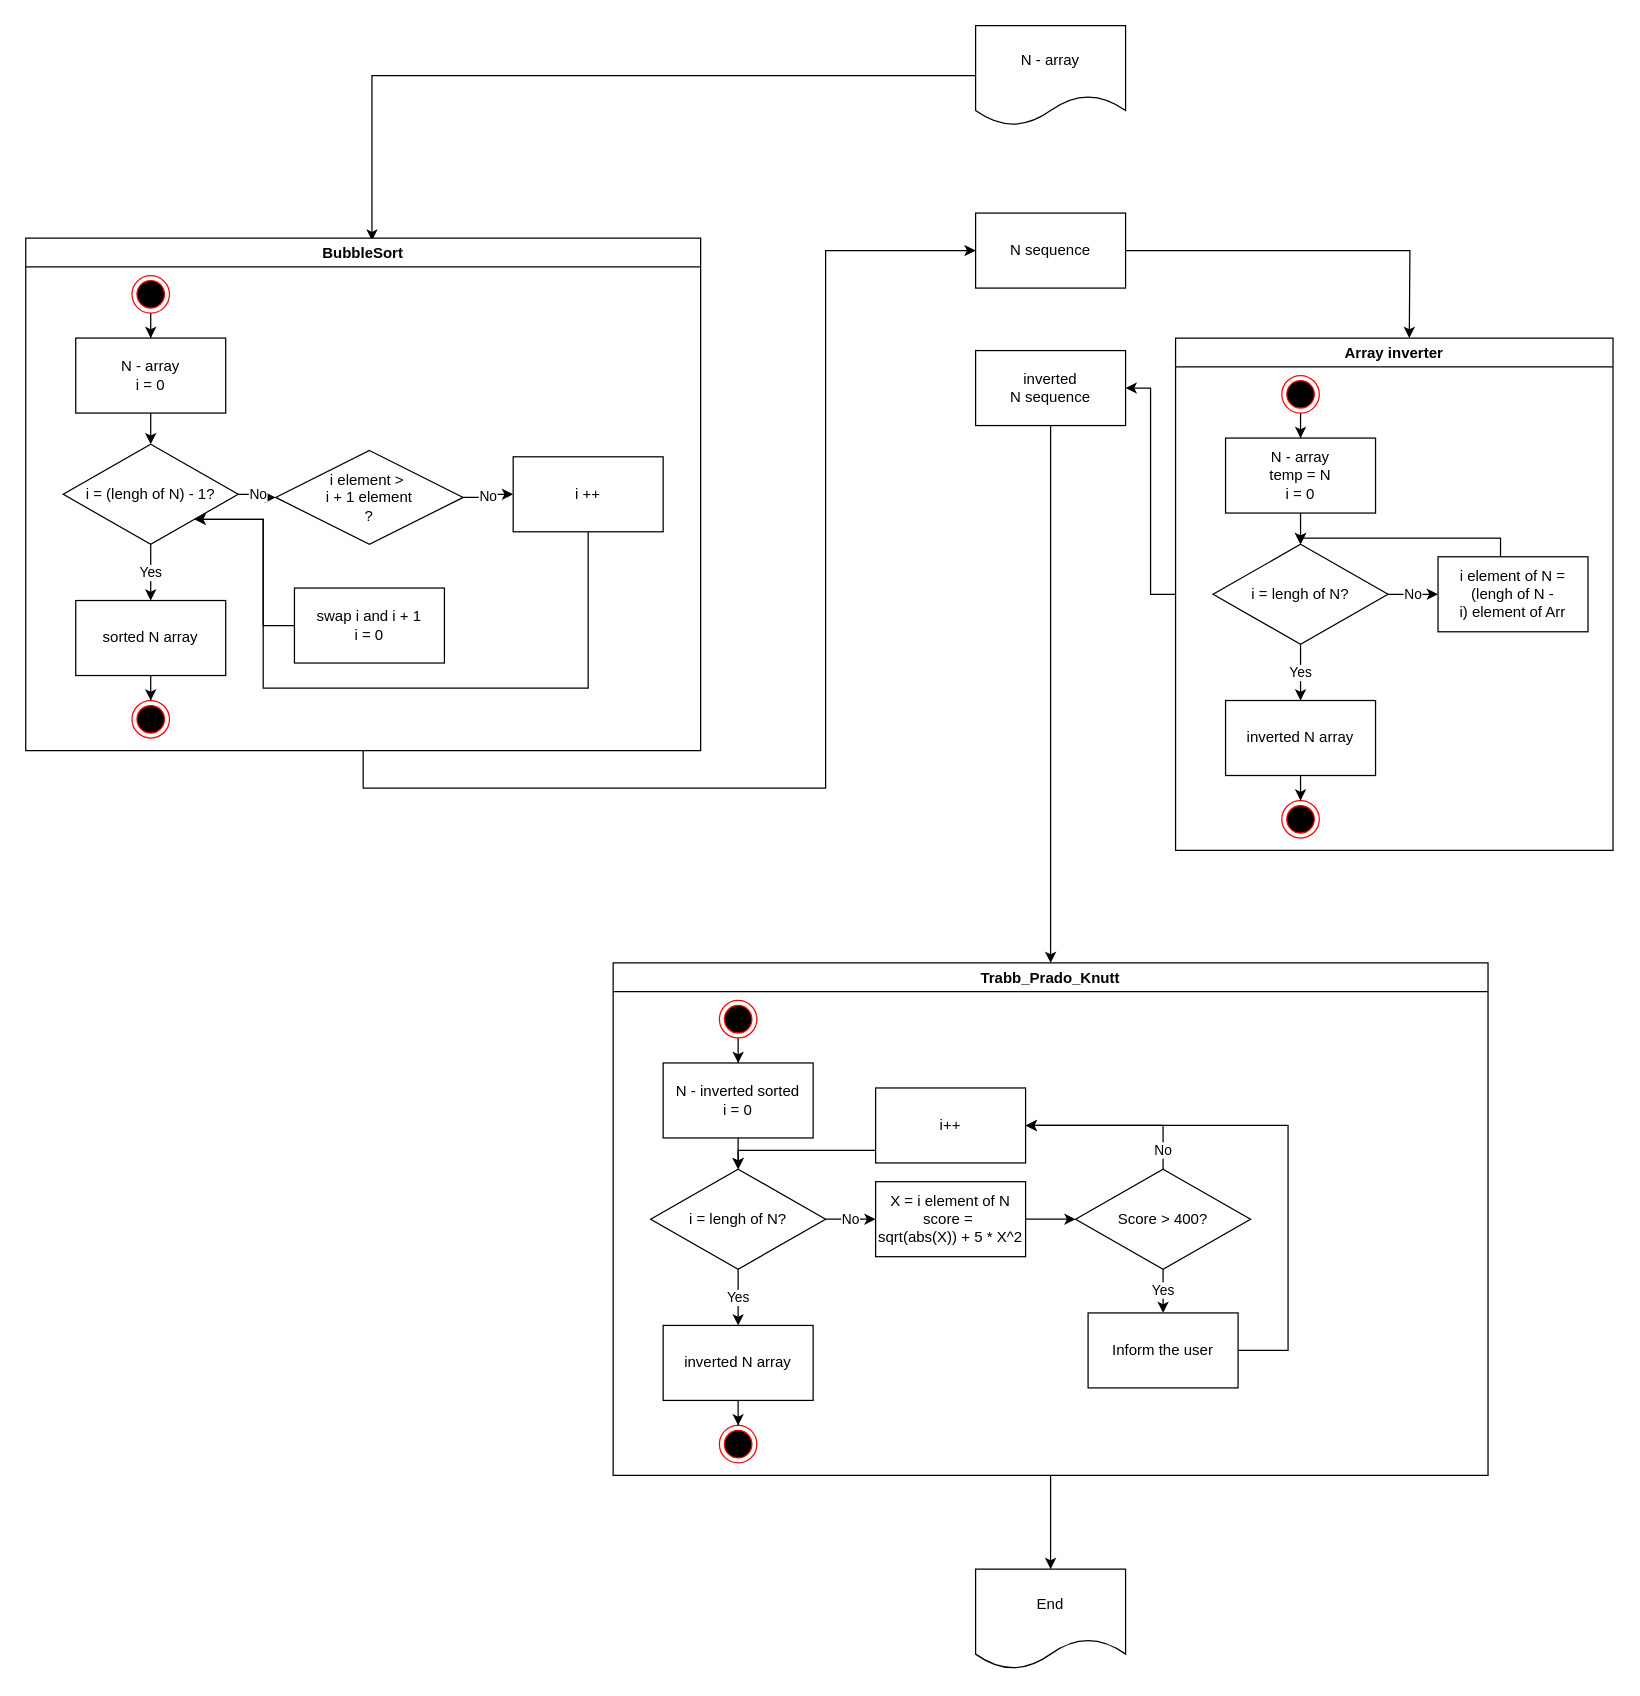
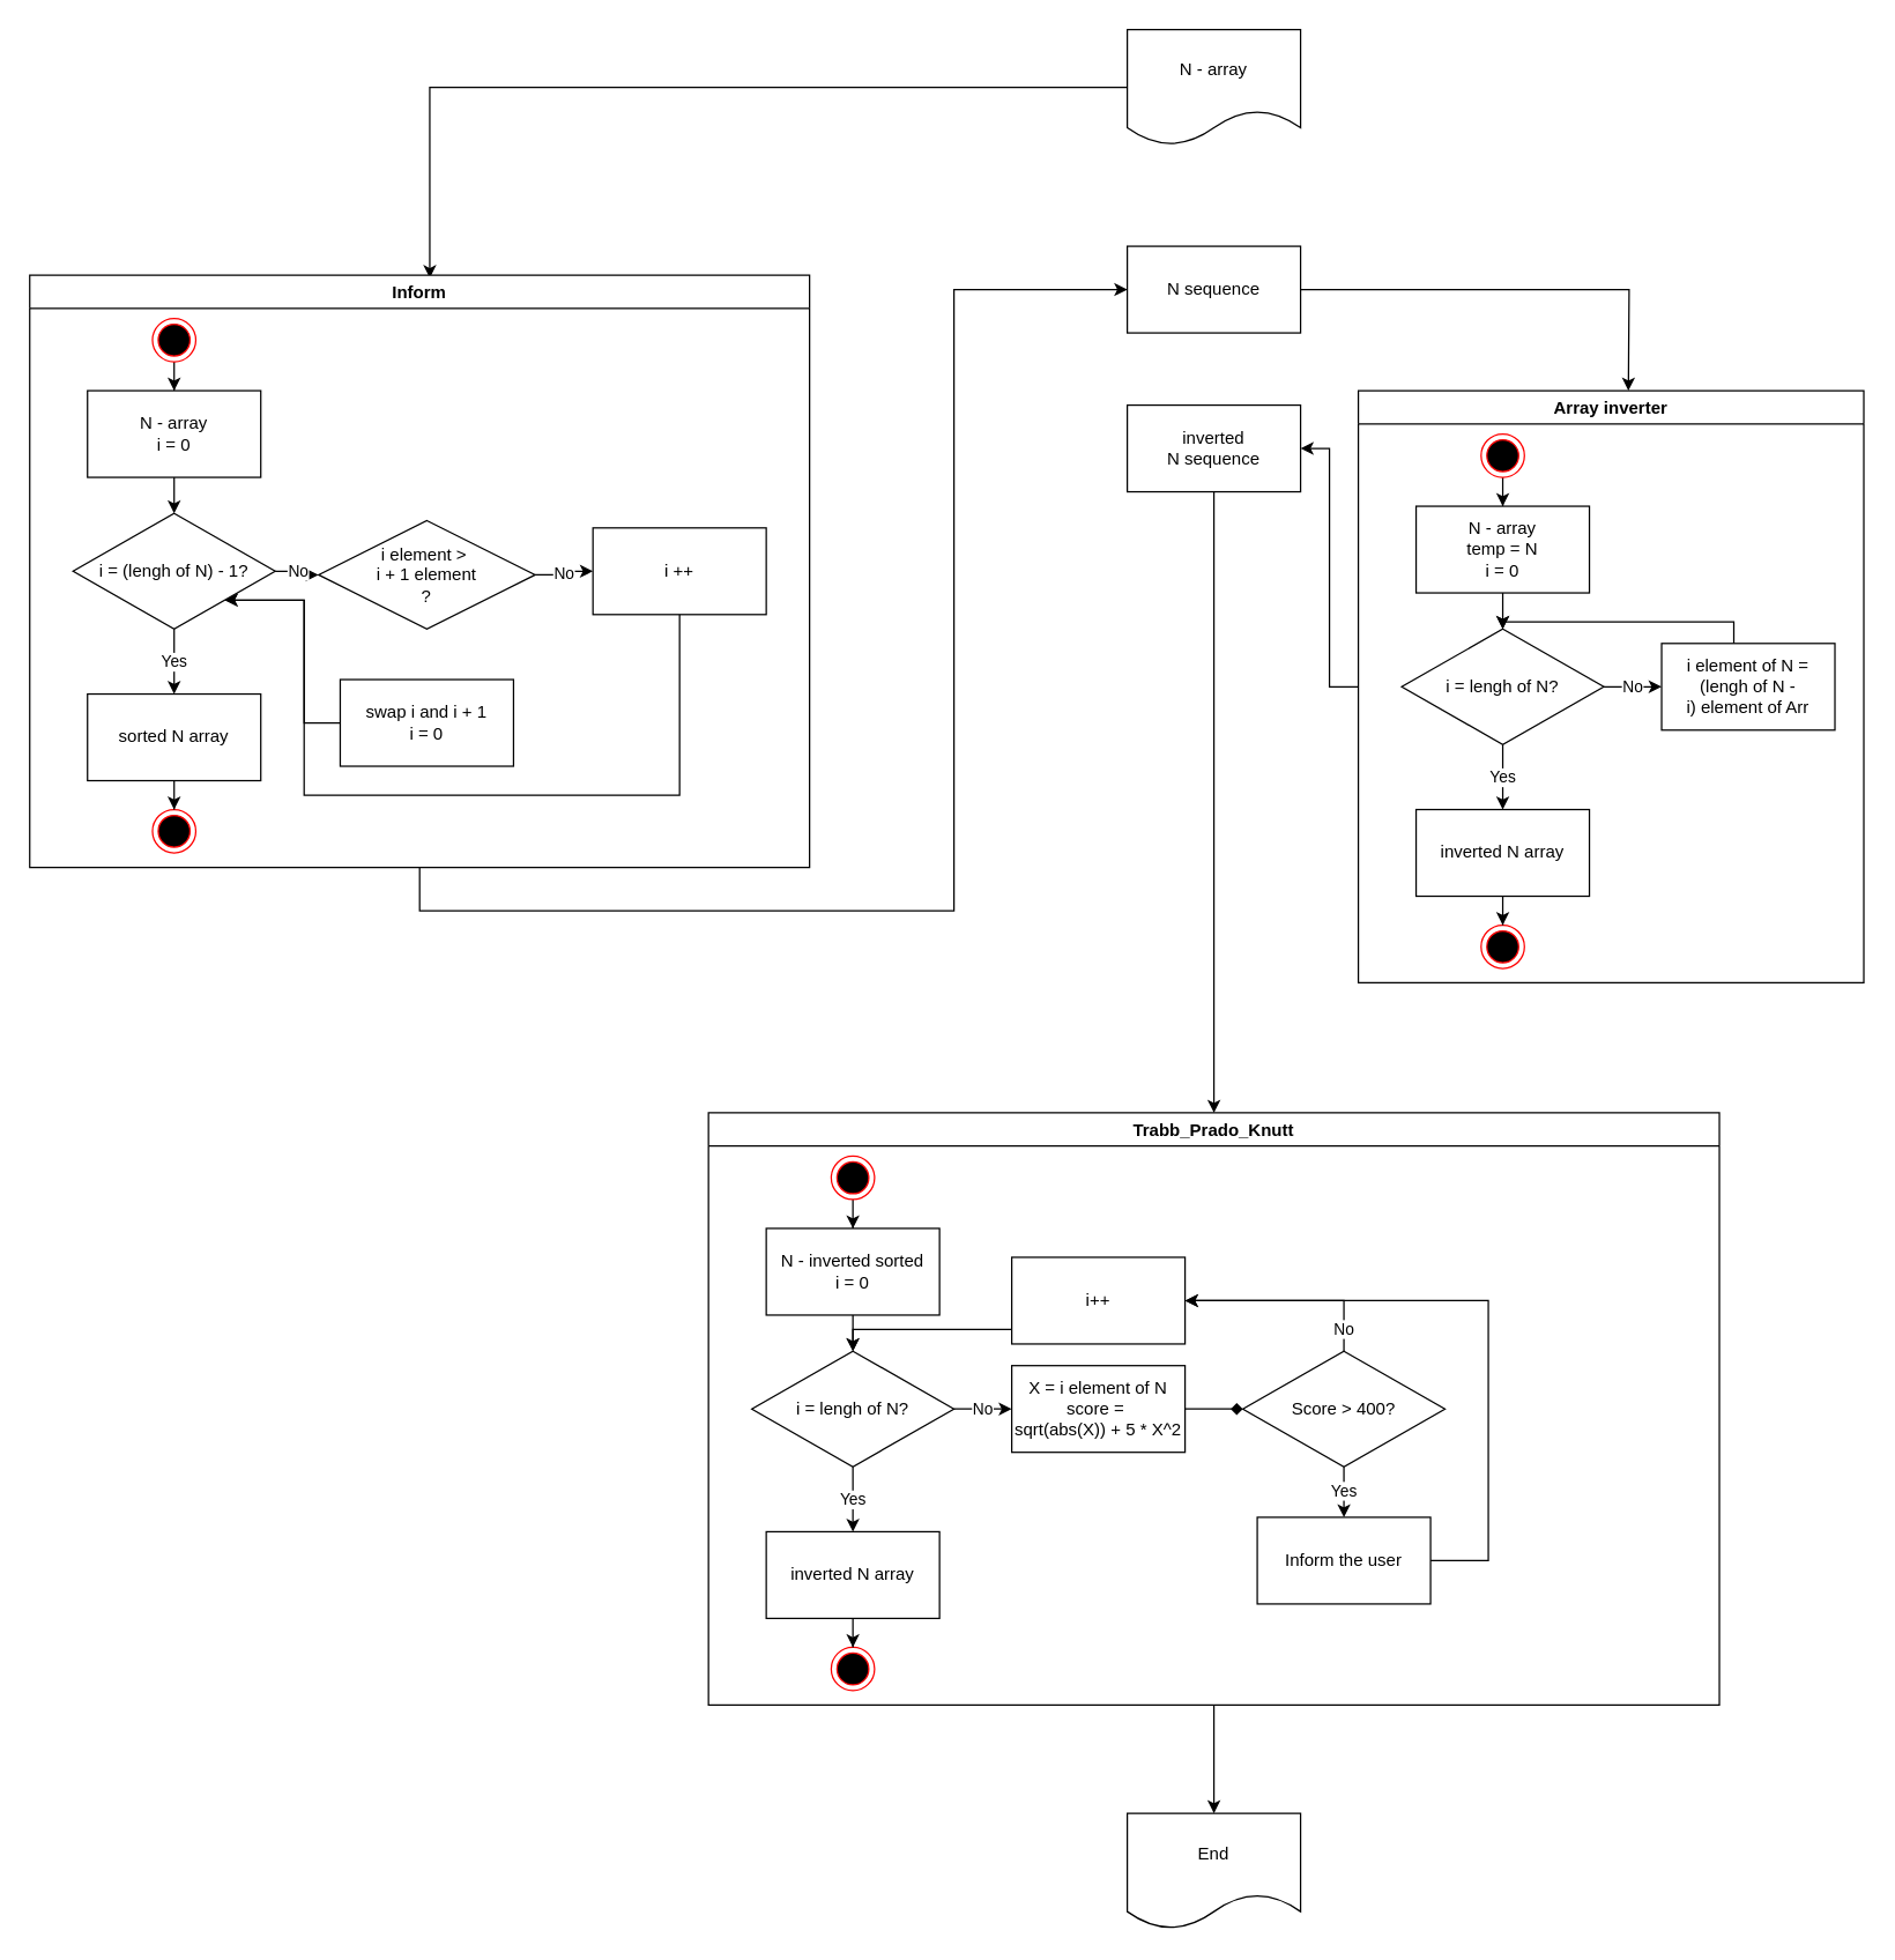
- <mxCell id="4" value="BubbleSort" style="swimlane;startSize=23;" vertex="1" parent="1"><mxGeometry x="20" y="190" width="540" height="410" as="geometry" /></mxCell>
+ <mxCell id="4" value="Inform" style="swimlane;startSize=23;" vertex="1" parent="1"><mxGeometry x="20" y="190" width="540" height="410" as="geometry" /></mxCell>
- <mxCell id="52" style="edgeStyle=orthogonalEdgeStyle;rounded=0;orthogonalLoop=1;jettySize=auto;html=1;entryX=0;entryY=0.5;entryDx=0;entryDy=0;" edge="1" parent="41" source="53" target="56"><mxGeometry relative="1" as="geometry" /></mxCell>
+ <mxCell id="52" style="edgeStyle=orthogonalEdgeStyle;rounded=0;orthogonalLoop=1;jettySize=auto;html=1;entryX=0;entryY=0.5;entryDx=0;entryDy=0;endArrow=diamond;" edge="1" parent="41" source="53" target="56"><mxGeometry relative="1" as="geometry" /></mxCell>
